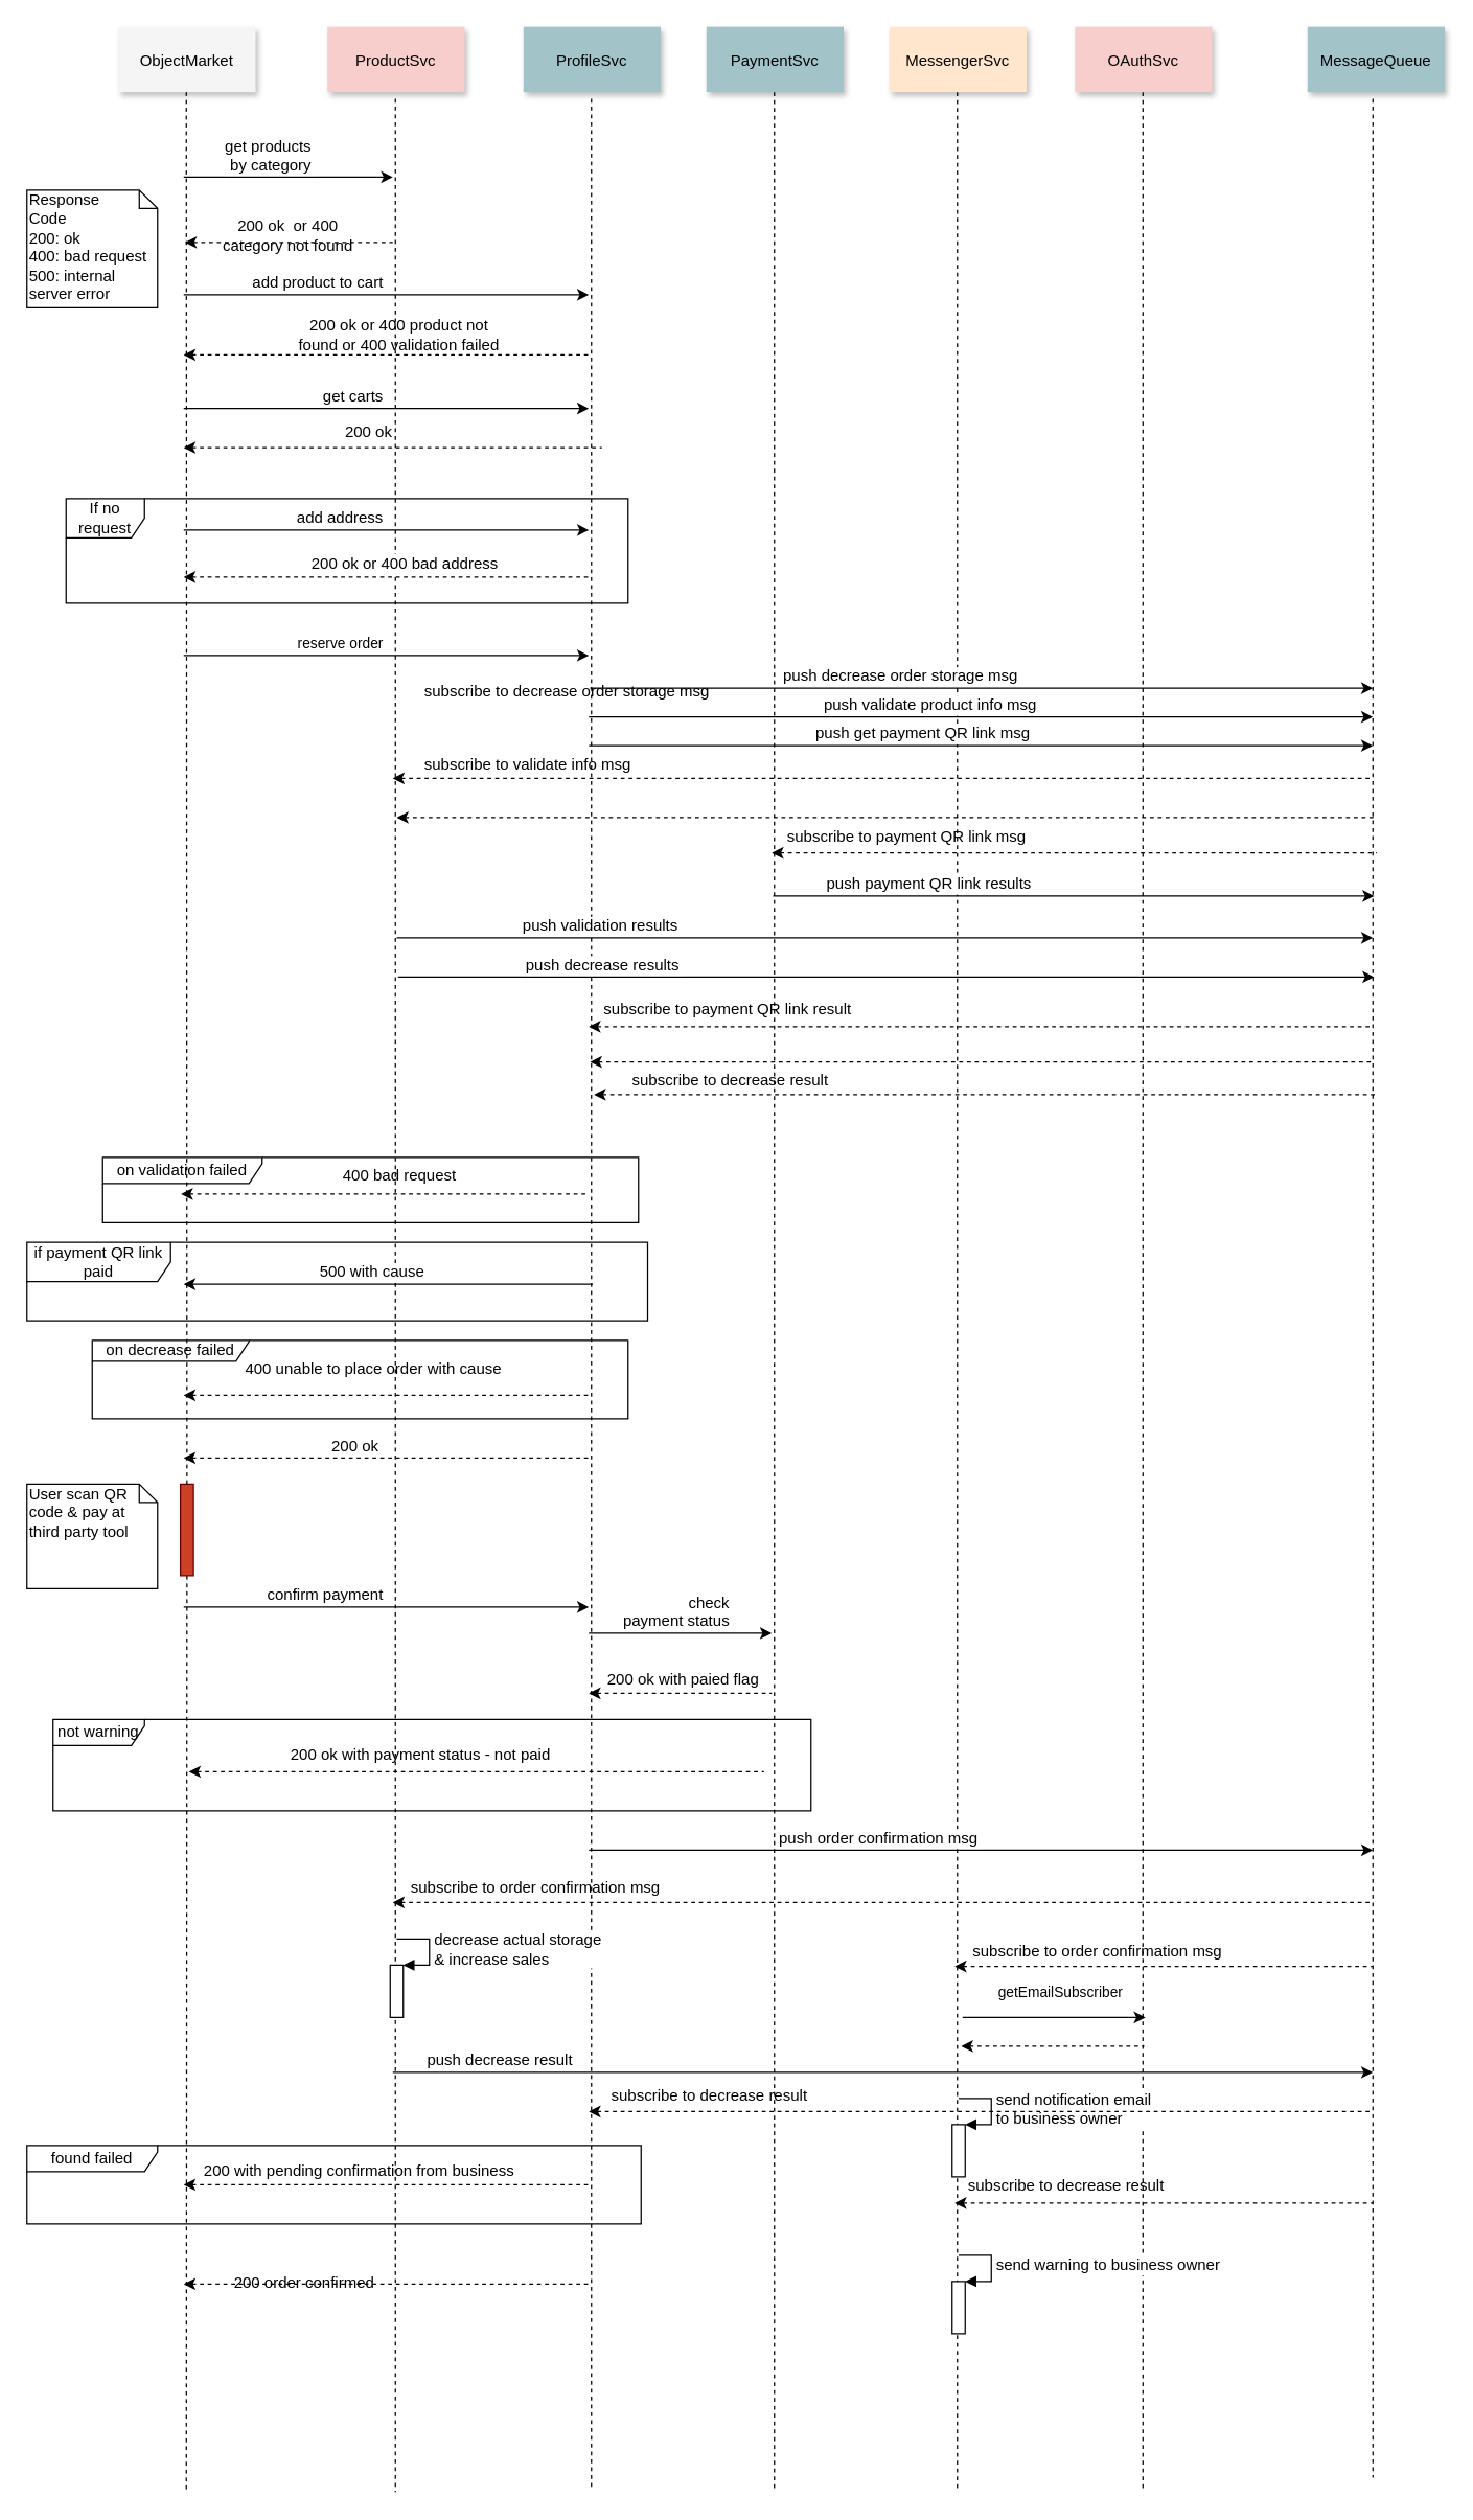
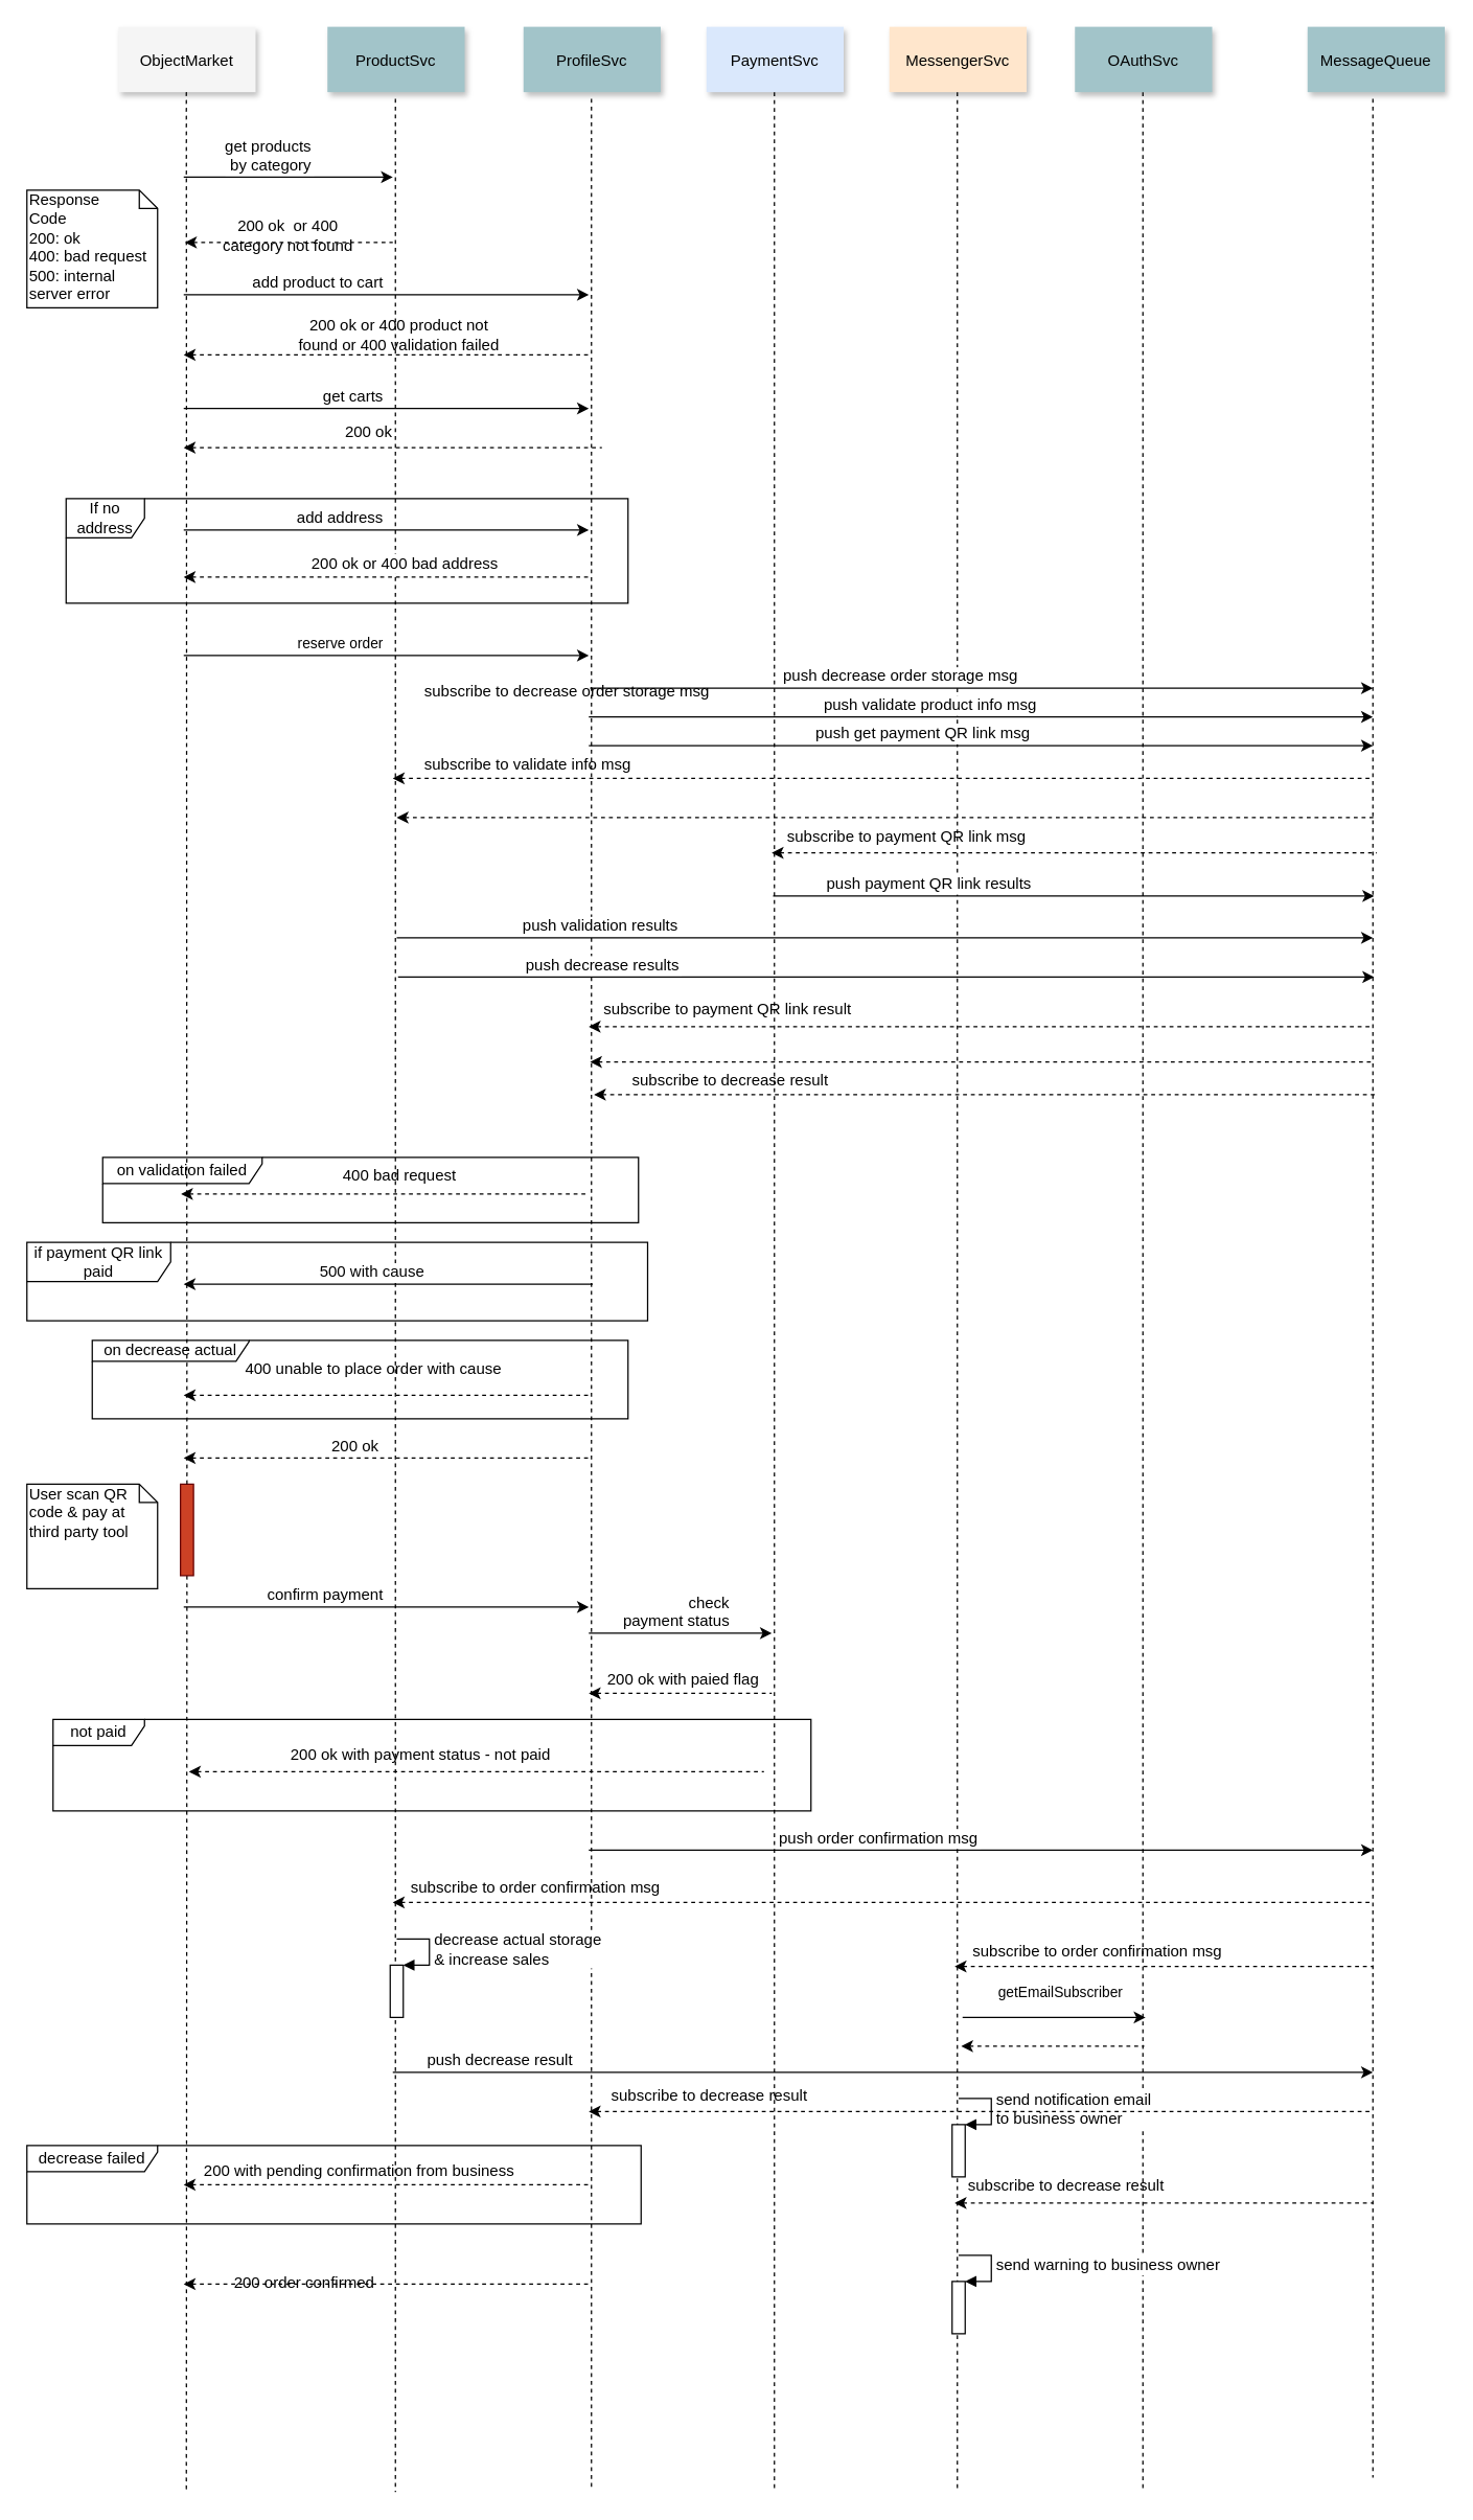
- <mxCell id="7" value="ProductSvc" style="shadow=1;fillColor=#f8cecc;strokeColor=none;" parent="1" vertex="1"><mxGeometry x="250" y="20" width="105" height="50" as="geometry" /></mxCell>
+ <mxCell id="7" value="ProductSvc" style="shadow=1;fillColor=#A2C4C9;strokeColor=none" parent="1" vertex="1"><mxGeometry x="250" y="20" width="105" height="50" as="geometry" /></mxCell>
- <mxCell id="9" value="PaymentSvc" style="shadow=1;fillColor=#A2C4C9;strokeColor=none" parent="1" vertex="1"><mxGeometry x="540" y="20" width="105" height="50" as="geometry" /></mxCell>
+ <mxCell id="9" value="PaymentSvc" style="shadow=1;fillColor=#dae8fc;strokeColor=none;" parent="1" vertex="1"><mxGeometry x="540" y="20" width="105" height="50" as="geometry" /></mxCell>
- <mxCell id="57" value="OAuthSvc" style="shadow=1;fillColor=#f8cecc;strokeColor=none;" parent="1" vertex="1"><mxGeometry x="822" y="20" width="105" height="50" as="geometry" /></mxCell>
+ <mxCell id="57" value="OAuthSvc" style="shadow=1;fillColor=#A2C4C9;strokeColor=none" parent="1" vertex="1"><mxGeometry x="822" y="20" width="105" height="50" as="geometry" /></mxCell>
- <mxCell id="5" value="If no request" style="shape=umlFrame;whiteSpace=wrap;html=1;" parent="1" vertex="1"><mxGeometry x="50" y="381" width="430" height="80" as="geometry" /></mxCell>
+ <mxCell id="5" value="If no address" style="shape=umlFrame;whiteSpace=wrap;html=1;" parent="1" vertex="1"><mxGeometry x="50" y="381" width="430" height="80" as="geometry" /></mxCell>
- <mxCell id="4" value="on decrease failed" style="shape=umlFrame;whiteSpace=wrap;html=1;width=120;height=16;" parent="1" vertex="1"><mxGeometry x="70" y="1025" width="410" height="60" as="geometry" /></mxCell>
+ <mxCell id="4" value="on decrease actual" style="shape=umlFrame;whiteSpace=wrap;html=1;width=120;height=16;" parent="1" vertex="1"><mxGeometry x="70" y="1025" width="410" height="60" as="geometry" /></mxCell>
- <mxCell id="51" value="not warning" style="shape=umlFrame;whiteSpace=wrap;html=1;fontSize=12;width=70;height=20;" parent="1" vertex="1"><mxGeometry x="40" y="1315" width="580" height="70" as="geometry" /></mxCell>
+ <mxCell id="51" value="not paid" style="shape=umlFrame;whiteSpace=wrap;html=1;fontSize=12;width=70;height=20;" parent="1" vertex="1"><mxGeometry x="40" y="1315" width="580" height="70" as="geometry" /></mxCell>
- <mxCell id="2" value="found failed" style="shape=umlFrame;whiteSpace=wrap;html=1;fontSize=12;width=100;height=20;" parent="1" vertex="1"><mxGeometry x="20" y="1641" width="470" height="60" as="geometry" /></mxCell>
+ <mxCell id="2" value="decrease failed" style="shape=umlFrame;whiteSpace=wrap;html=1;fontSize=12;width=100;height=20;" parent="1" vertex="1"><mxGeometry x="20" y="1641" width="470" height="60" as="geometry" /></mxCell>
